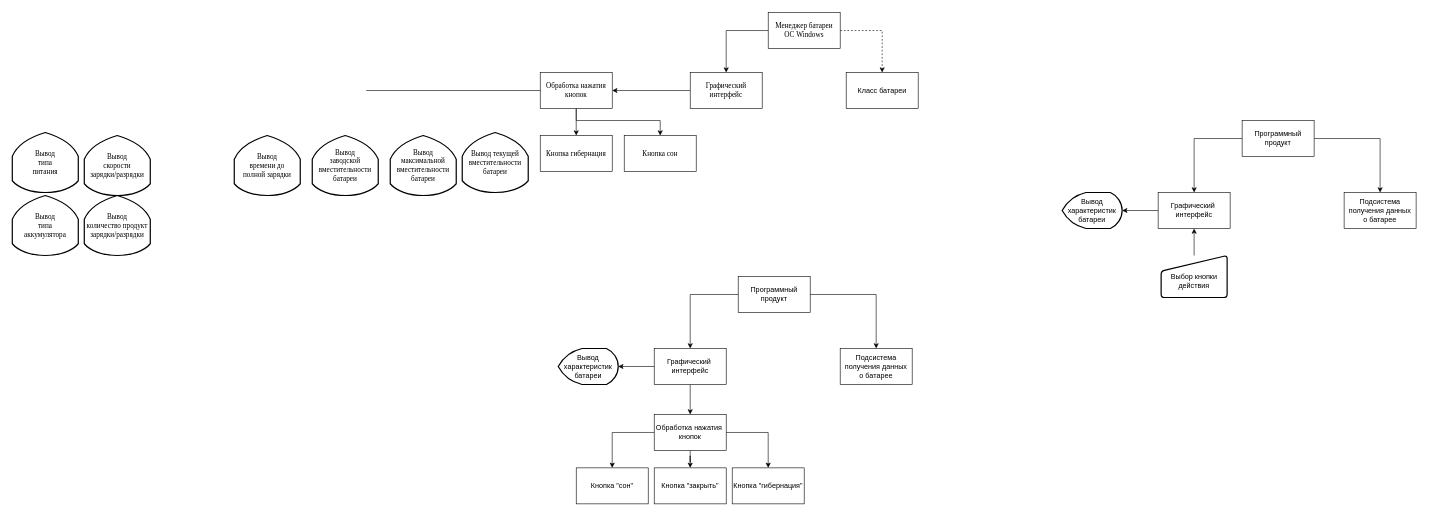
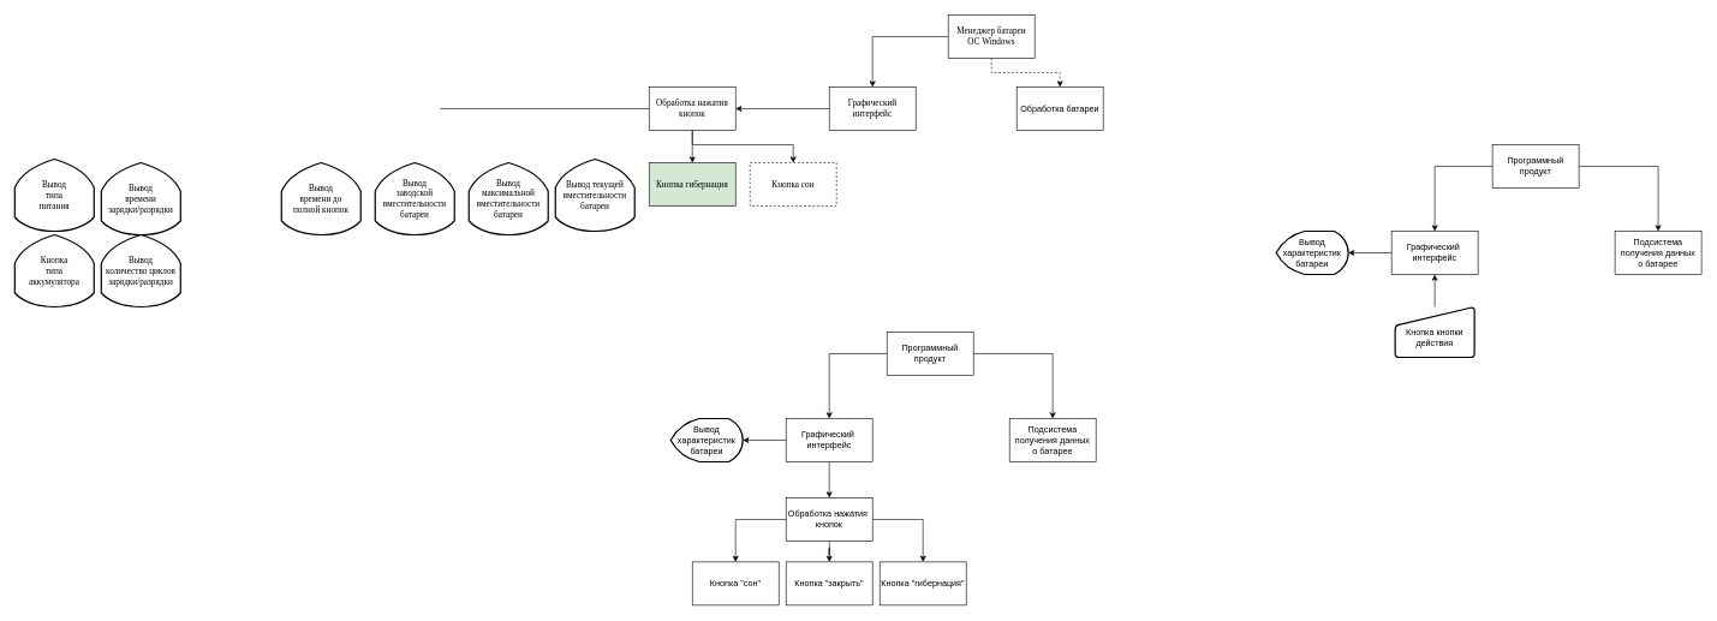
- <mxCell id="4" value="&lt;font face=&quot;Times New Roman&quot;&gt;Менеджер батареи&lt;br&gt;ОС Windows&lt;/font&gt;" style="rounded=0;whiteSpace=wrap;html=1;" parent="1" vertex="1"><mxGeometry x="1280" y="20" width="120" height="60" as="geometry" /></mxCell>
+ <mxCell id="4" value="&lt;font face=&quot;Times New Roman&quot;&gt;Менеджер батареи&lt;br&gt;ОС Windows&lt;/font&gt;" style="rounded=0;whiteSpace=wrap;html=1;" parent="1" vertex="1"><mxGeometry x="1315" y="20" width="120" height="60" as="geometry" /></mxCell>
- <mxCell id="10" value="Класс батареи" style="rounded=0;whiteSpace=wrap;html=1;" parent="1" vertex="1"><mxGeometry x="1410" y="120" width="120" height="60" as="geometry" /></mxCell>
+ <mxCell id="10" value="Обработка батареи" style="rounded=0;whiteSpace=wrap;html=1;" parent="1" vertex="1"><mxGeometry x="1410" y="120" width="120" height="60" as="geometry" /></mxCell>
- <mxCell id="12" value="Кнопка гибернация" style="rounded=0;whiteSpace=wrap;html=1;fontFamily=Times New Roman;" parent="1" vertex="1"><mxGeometry x="900" y="225" width="120" height="60" as="geometry" /></mxCell>
+ <mxCell id="12" value="Кнопка гибернация" style="rounded=0;whiteSpace=wrap;html=1;fontFamily=Times New Roman;fillColor=#d5e8d4;" parent="1" vertex="1"><mxGeometry x="900" y="225" width="120" height="60" as="geometry" /></mxCell>
- <mxCell id="11" value="Кнопка сон" style="rounded=0;whiteSpace=wrap;html=1;fontFamily=Times New Roman;" parent="1" vertex="1"><mxGeometry x="1040" y="225" width="120" height="60" as="geometry" /></mxCell>
+ <mxCell id="11" value="Кнопка сон" style="rounded=0;whiteSpace=wrap;html=1;fontFamily=Times New Roman;dashed=1;" parent="1" vertex="1"><mxGeometry x="1040" y="225" width="120" height="60" as="geometry" /></mxCell>
- <mxCell id="18" value="Вывод&lt;br&gt;скорости &lt;br&gt;зарядки/разрядки" style="strokeWidth=2;html=1;shape=mxgraph.flowchart.display;whiteSpace=wrap;fontFamily=Times New Roman;direction=south;" parent="1" vertex="1"><mxGeometry x="140" y="225" width="110" height="100" as="geometry" /></mxCell>
+ <mxCell id="18" value="Вывод&lt;br&gt;времени &lt;br&gt;зарядки/разрядки" style="strokeWidth=2;html=1;shape=mxgraph.flowchart.display;whiteSpace=wrap;fontFamily=Times New Roman;direction=south;" parent="1" vertex="1"><mxGeometry x="140" y="225" width="110" height="100" as="geometry" /></mxCell>
- <mxCell id="17" value="Вывод&lt;br&gt;времени до &lt;br&gt;полной зарядки" style="strokeWidth=2;html=1;shape=mxgraph.flowchart.display;whiteSpace=wrap;fontFamily=Times New Roman;direction=south;" parent="1" vertex="1"><mxGeometry x="390" y="225" width="110" height="100" as="geometry" /></mxCell>
+ <mxCell id="17" value="Вывод&lt;br&gt;времени до &lt;br&gt;полной кнопок" style="strokeWidth=2;html=1;shape=mxgraph.flowchart.display;whiteSpace=wrap;fontFamily=Times New Roman;direction=south;" parent="1" vertex="1"><mxGeometry x="390" y="225" width="110" height="100" as="geometry" /></mxCell>
- <mxCell id="20" value="Вывод&lt;br&gt;типа &lt;br&gt;аккумулятора" style="strokeWidth=2;html=1;shape=mxgraph.flowchart.display;whiteSpace=wrap;fontFamily=Times New Roman;direction=south;" parent="1" vertex="1"><mxGeometry x="20" y="325" width="110" height="100" as="geometry" /></mxCell>
+ <mxCell id="20" value="Кнопка&lt;br&gt;типа &lt;br&gt;аккумулятора" style="strokeWidth=2;html=1;shape=mxgraph.flowchart.display;whiteSpace=wrap;fontFamily=Times New Roman;direction=south;" parent="1" vertex="1"><mxGeometry x="20" y="325" width="110" height="100" as="geometry" /></mxCell>
- <mxCell id="21" value="Вывод&lt;br&gt;количество продукт&lt;br&gt;зарядки/разрядки" style="strokeWidth=2;html=1;shape=mxgraph.flowchart.display;whiteSpace=wrap;fontFamily=Times New Roman;direction=south;" parent="1" vertex="1"><mxGeometry x="140" y="325" width="110" height="100" as="geometry" /></mxCell>
+ <mxCell id="21" value="Вывод&lt;br&gt;количество циклов&lt;br&gt;зарядки/разрядки" style="strokeWidth=2;html=1;shape=mxgraph.flowchart.display;whiteSpace=wrap;fontFamily=Times New Roman;direction=south;" parent="1" vertex="1"><mxGeometry x="140" y="325" width="110" height="100" as="geometry" /></mxCell>
- <mxCell id="45" value="&lt;br&gt;Выбор кнопки&lt;br&gt;действия" style="html=1;strokeWidth=2;shape=manualInput;whiteSpace=wrap;rounded=1;size=26;arcSize=11;" parent="1" vertex="1"><mxGeometry x="1935" y="425" width="110" height="70" as="geometry" /></mxCell>
+ <mxCell id="45" value="&lt;br&gt;Кнопка кнопки&lt;br&gt;действия" style="html=1;strokeWidth=2;shape=manualInput;whiteSpace=wrap;rounded=1;size=26;arcSize=11;" parent="1" vertex="1"><mxGeometry x="1935" y="425" width="110" height="70" as="geometry" /></mxCell>
